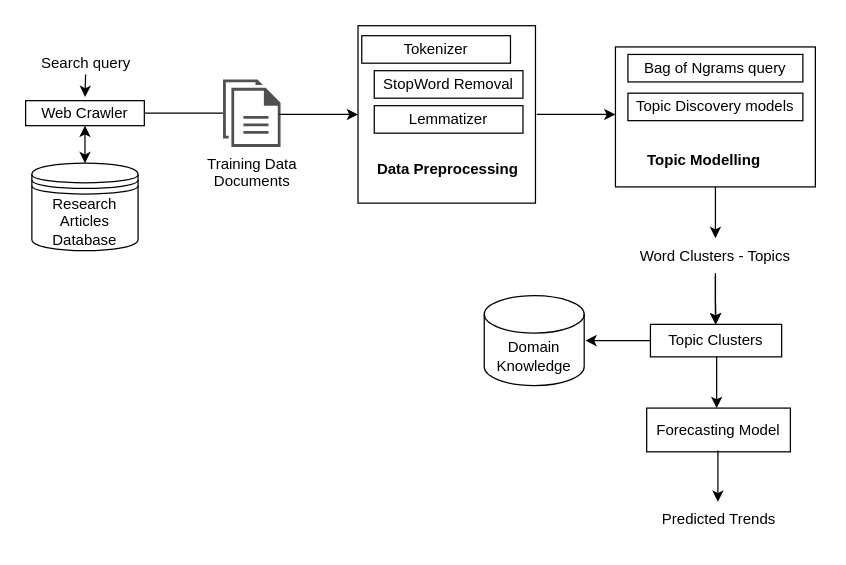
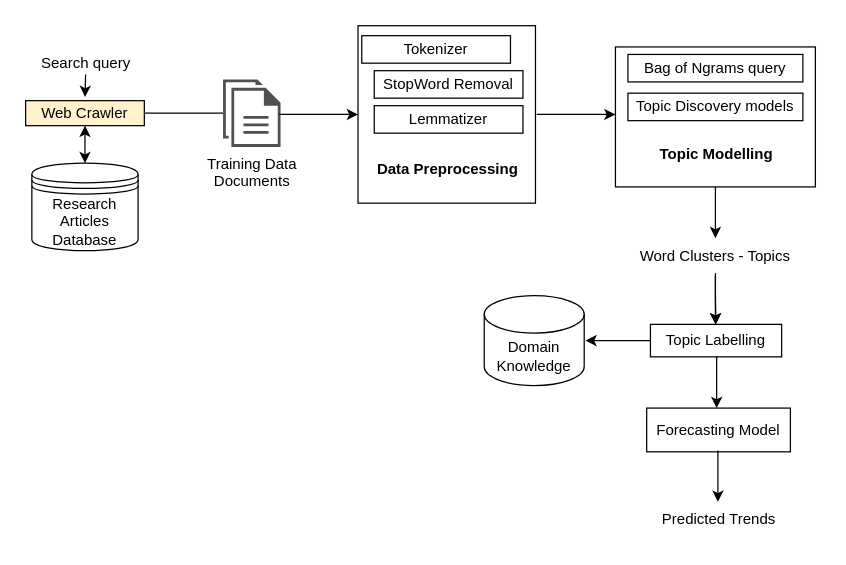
- <mxCell id="3" value="Web Crawler" style="rounded=0;whiteSpace=wrap;html=1;" vertex="1" parent="1"><mxGeometry x="20" y="80" width="95" height="20" as="geometry" /></mxCell>
+ <mxCell id="3" value="Web Crawler" style="rounded=0;whiteSpace=wrap;html=1;fillColor=#fff2cc;" vertex="1" parent="1"><mxGeometry x="20" y="80" width="95" height="20" as="geometry" /></mxCell>
- <mxCell id="19" value="&lt;b&gt;Topic Modelling&lt;/b&gt;" style="text;html=1;strokeColor=none;fillColor=none;align=center;verticalAlign=middle;whiteSpace=wrap;rounded=0;" vertex="1" parent="1"><mxGeometry x="498" y="111" width="130" height="34" as="geometry" /></mxCell>
+ <mxCell id="19" value="&lt;b&gt;Topic Modelling&lt;/b&gt;" style="text;html=1;strokeColor=none;fillColor=none;align=center;verticalAlign=middle;whiteSpace=wrap;rounded=0;" vertex="1" parent="1"><mxGeometry x="508" y="106" width="130" height="34" as="geometry" /></mxCell>
- <mxCell id="24" value="Topic Clusters" style="rounded=0;whiteSpace=wrap;html=1;fillColor=none;" vertex="1" parent="1"><mxGeometry x="520" y="259" width="105" height="26" as="geometry" /></mxCell>
+ <mxCell id="24" value="Topic Labelling" style="rounded=0;whiteSpace=wrap;html=1;fillColor=none;" vertex="1" parent="1"><mxGeometry x="520" y="259" width="105" height="26" as="geometry" /></mxCell>
